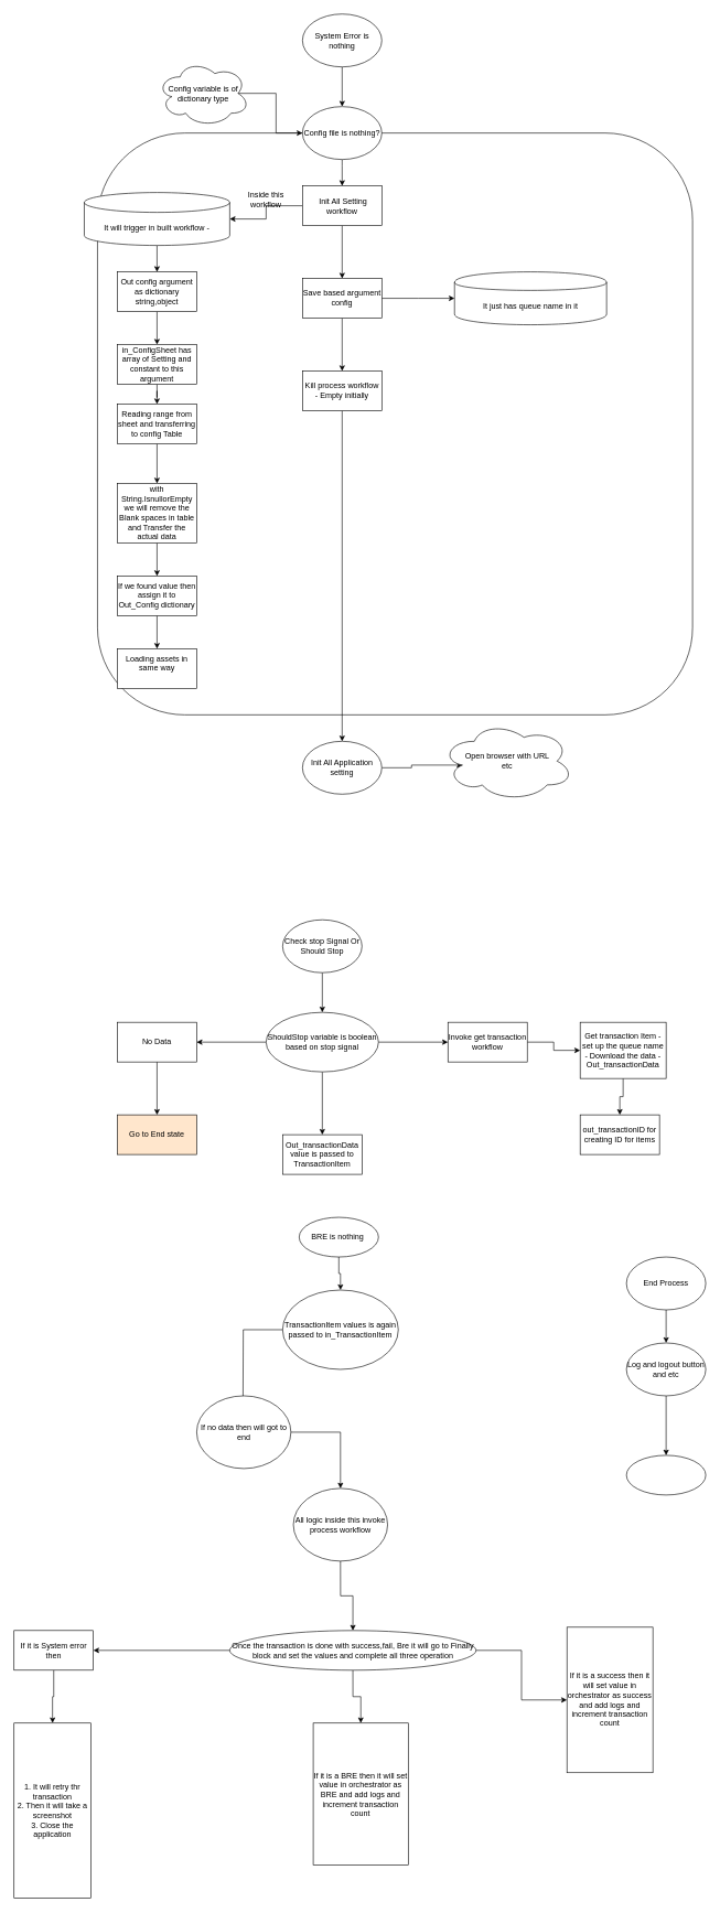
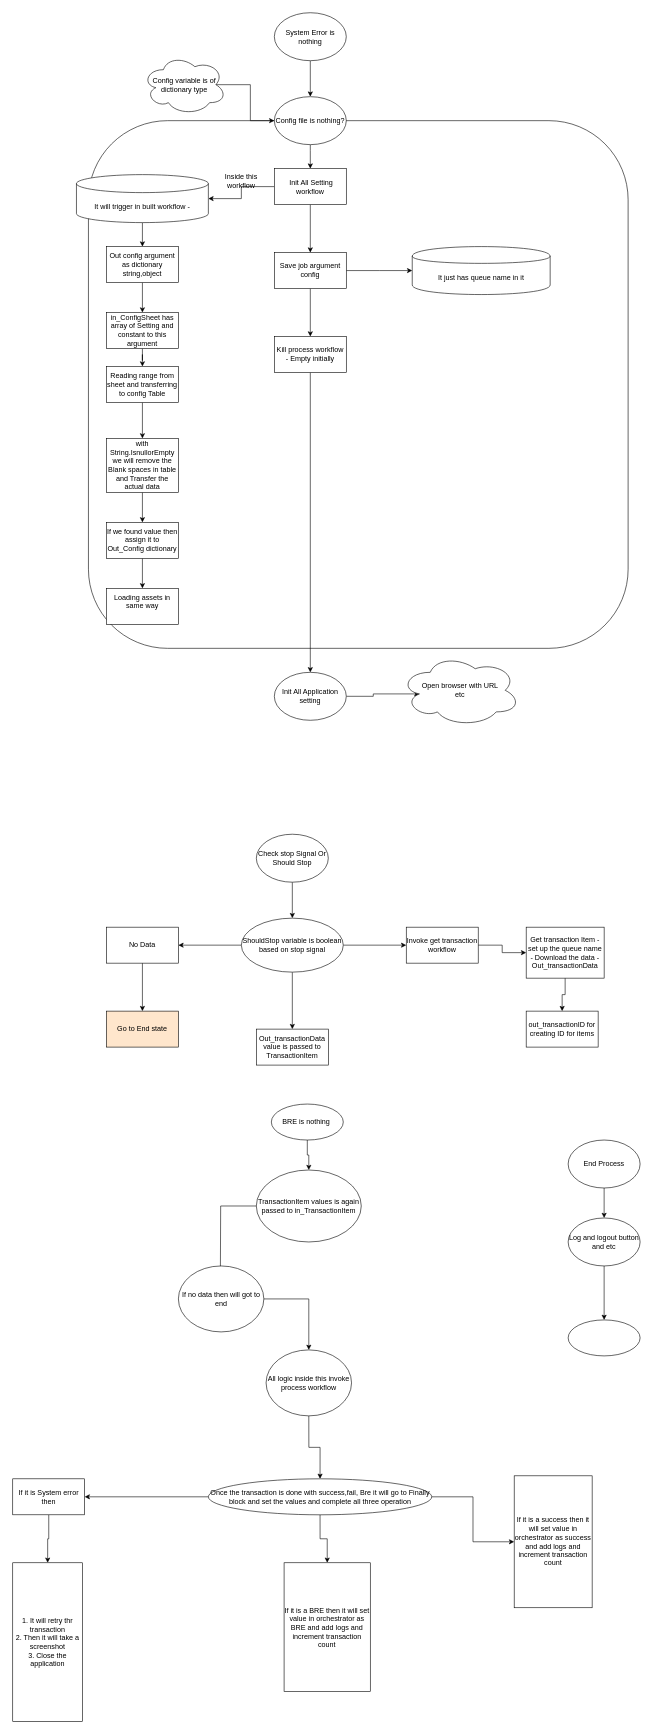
- <mxCell id="25" value="Save based argument config" style="whiteSpace=wrap;html=1;rounded=0;" vertex="1" parent="1"><mxGeometry x="457" y="420" width="120" height="60" as="geometry" /></mxCell>
+ <mxCell id="25" value="Save job argument config" style="whiteSpace=wrap;html=1;rounded=0;" vertex="1" parent="1"><mxGeometry x="457" y="420" width="120" height="60" as="geometry" /></mxCell>
